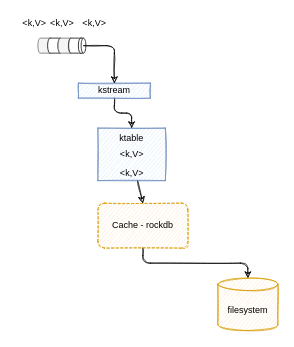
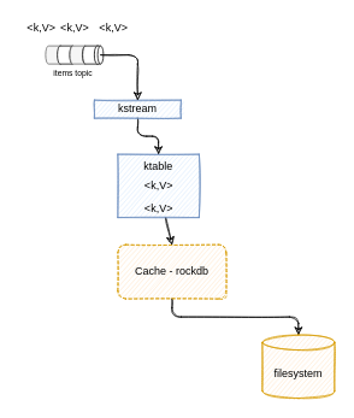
+ <mxCell id="9" value="items topic" style="text;html=1;align=center;verticalAlign=middle;resizable=0;points=[];autosize=1;strokeColor=none;fillColor=none;fontSize=9;shadow=0;" parent="2" vertex="1"><mxGeometry y="20" width="60" height="20" as="geometry" /></mxCell>
